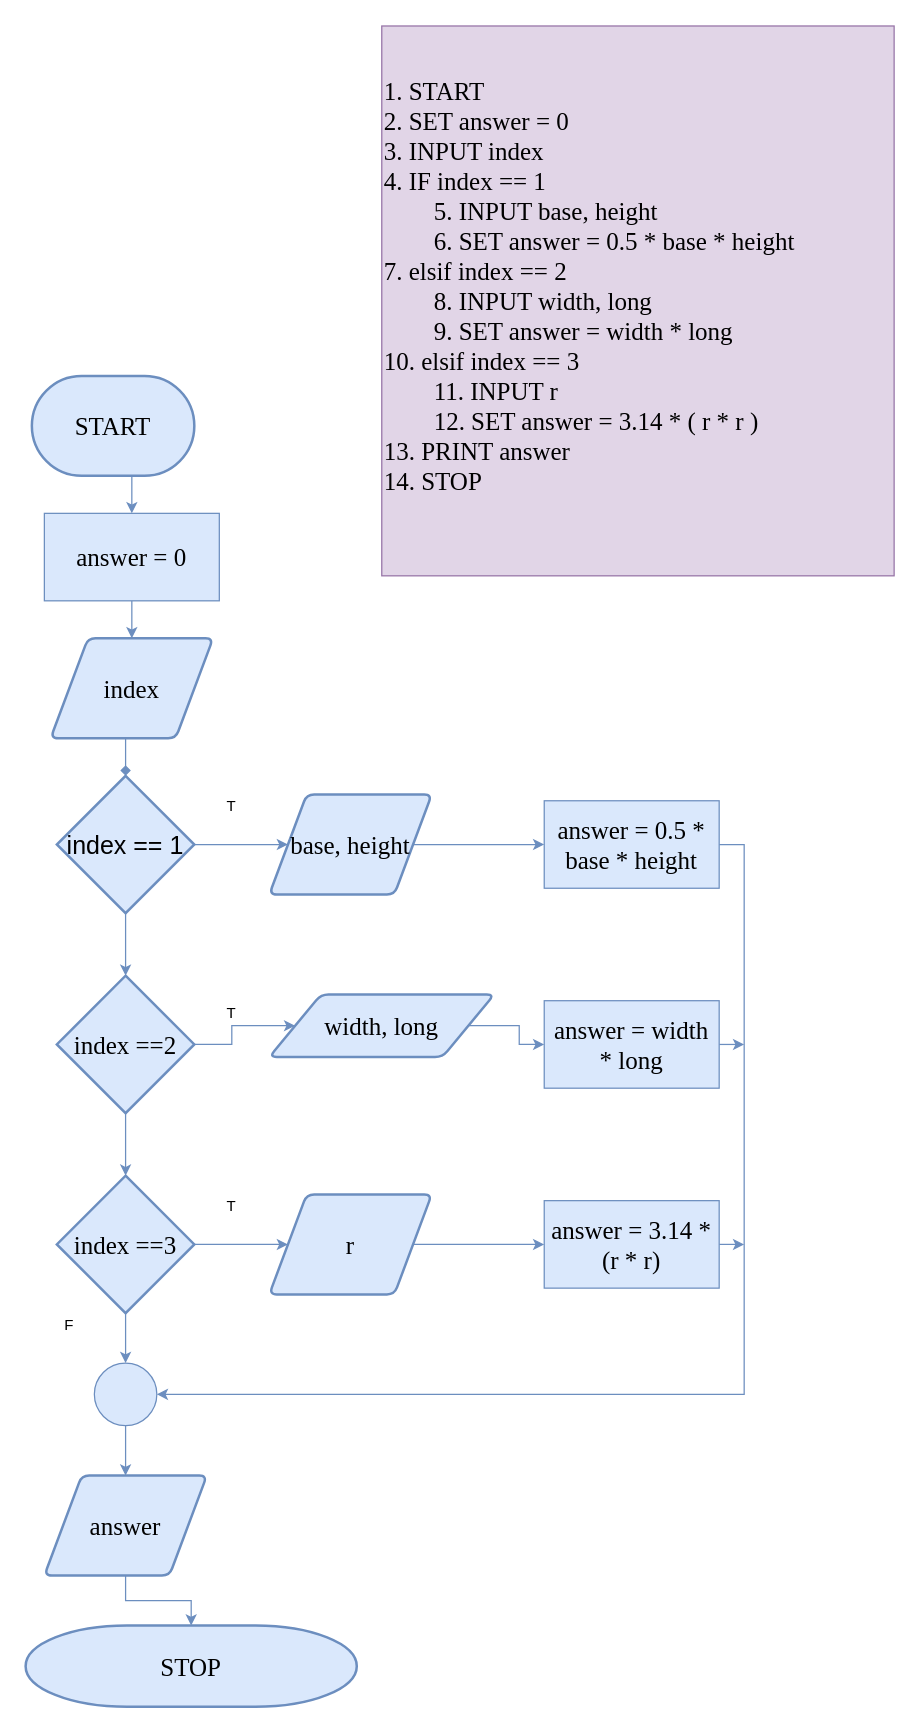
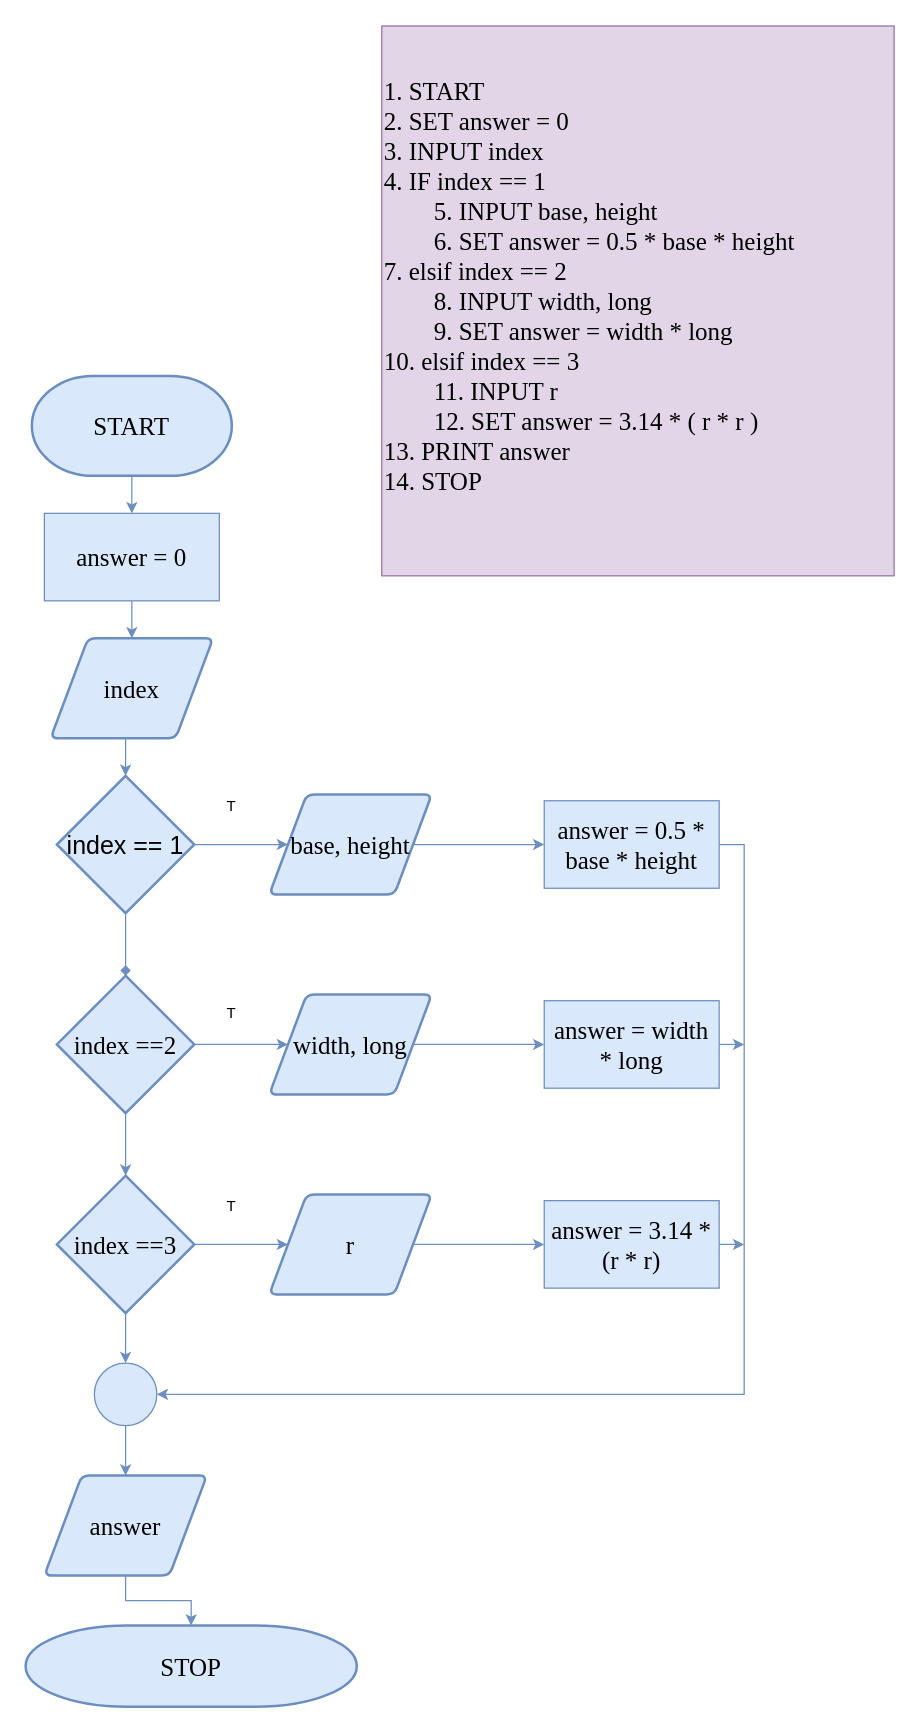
- <mxCell id="4" value="&lt;font style=&quot;font-size: 20px&quot; face=&quot;Comic Sans MS&quot;&gt;START&lt;/font&gt;" style="strokeWidth=2;html=1;shape=mxgraph.flowchart.terminator;whiteSpace=wrap;fillColor=#dae8fc;strokeColor=#6c8ebf;sketch=0;" vertex="1" parent="1"><mxGeometry x="25" y="300" width="130" height="80" as="geometry" /></mxCell>
+ <mxCell id="4" value="&lt;font style=&quot;font-size: 20px&quot; face=&quot;Comic Sans MS&quot;&gt;START&lt;/font&gt;" style="strokeWidth=2;html=1;shape=mxgraph.flowchart.terminator;whiteSpace=wrap;fillColor=#dae8fc;strokeColor=#6c8ebf;sketch=0;" vertex="1" parent="1"><mxGeometry x="25" y="300" width="160" height="80" as="geometry" /></mxCell>
- <mxCell id="5" style="edgeStyle=orthogonalEdgeStyle;rounded=0;orthogonalLoop=1;jettySize=auto;html=1;exitX=0.5;exitY=1;exitDx=0;exitDy=0;entryX=0.5;entryY=0;entryDx=0;entryDy=0;entryPerimeter=0;fillColor=#dae8fc;strokeColor=#6c8ebf;sketch=0;endArrow=diamond;" edge="1" parent="1" source="6" target="9"><mxGeometry relative="1" as="geometry" /></mxCell>
+ <mxCell id="5" style="edgeStyle=orthogonalEdgeStyle;rounded=0;orthogonalLoop=1;jettySize=auto;html=1;exitX=0.5;exitY=1;exitDx=0;exitDy=0;entryX=0.5;entryY=0;entryDx=0;entryDy=0;entryPerimeter=0;fillColor=#dae8fc;strokeColor=#6c8ebf;sketch=0;" edge="1" parent="1" source="6" target="9"><mxGeometry relative="1" as="geometry" /></mxCell>
- <mxCell id="7" style="edgeStyle=orthogonalEdgeStyle;rounded=0;orthogonalLoop=1;jettySize=auto;html=1;exitX=0.5;exitY=1;exitDx=0;exitDy=0;exitPerimeter=0;fillColor=#dae8fc;strokeColor=#6c8ebf;sketch=0;" edge="1" parent="1" source="9" target="12"><mxGeometry relative="1" as="geometry" /></mxCell>
+ <mxCell id="7" style="edgeStyle=orthogonalEdgeStyle;rounded=0;orthogonalLoop=1;jettySize=auto;html=1;exitX=0.5;exitY=1;exitDx=0;exitDy=0;exitPerimeter=0;fillColor=#dae8fc;strokeColor=#6c8ebf;sketch=0;endArrow=diamond;" edge="1" parent="1" source="9" target="12"><mxGeometry relative="1" as="geometry" /></mxCell>
- <mxCell id="25" value="&lt;font face=&quot;Comic Sans MS&quot; style=&quot;font-size: 20px&quot;&gt;width, long&lt;/font&gt;" style="shape=parallelogram;html=1;strokeWidth=2;perimeter=parallelogramPerimeter;whiteSpace=wrap;rounded=1;arcSize=12;size=0.23;fillColor=#dae8fc;strokeColor=#6c8ebf;" vertex="1" parent="1"><mxGeometry x="215" y="795" width="180" height="50" as="geometry" /></mxCell>
+ <mxCell id="25" value="&lt;font face=&quot;Comic Sans MS&quot; style=&quot;font-size: 20px&quot;&gt;width, long&lt;/font&gt;" style="shape=parallelogram;html=1;strokeWidth=2;perimeter=parallelogramPerimeter;whiteSpace=wrap;rounded=1;arcSize=12;size=0.23;fillColor=#dae8fc;strokeColor=#6c8ebf;" vertex="1" parent="1"><mxGeometry x="215" y="795" width="130" height="80" as="geometry" /></mxCell>
- <mxCell id="38" value="F" style="text;html=1;strokeColor=none;fillColor=none;align=center;verticalAlign=middle;whiteSpace=wrap;rounded=0;" vertex="1" parent="1"><mxGeometry x="35" y="1050" width="40" height="20" as="geometry" /></mxCell>
